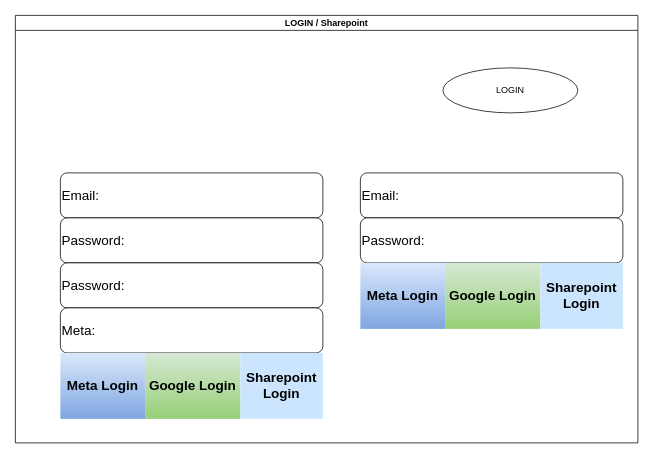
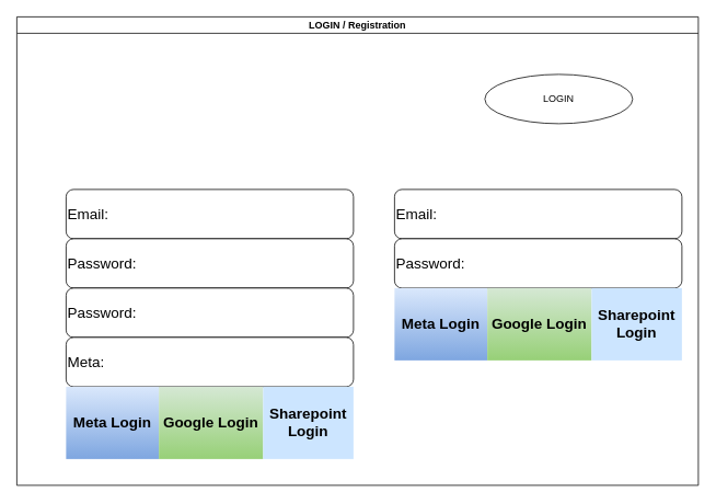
- <mxCell id="2" value="LOGIN / Sharepoint" style="swimlane;startSize=20;horizontal=1;containerType=tree;newEdgeStyle={&quot;edgeStyle&quot;:&quot;elbowEdgeStyle&quot;,&quot;startArrow&quot;:&quot;none&quot;,&quot;endArrow&quot;:&quot;none&quot;};" vertex="1" parent="1"><mxGeometry x="20" y="20" width="830" height="570" as="geometry" /></mxCell>
+ <mxCell id="2" value="LOGIN / Registration" style="swimlane;startSize=20;horizontal=1;containerType=tree;newEdgeStyle={&quot;edgeStyle&quot;:&quot;elbowEdgeStyle&quot;,&quot;startArrow&quot;:&quot;none&quot;,&quot;endArrow&quot;:&quot;none&quot;};" vertex="1" parent="1"><mxGeometry x="20" y="20" width="830" height="570" as="geometry" /></mxCell>
